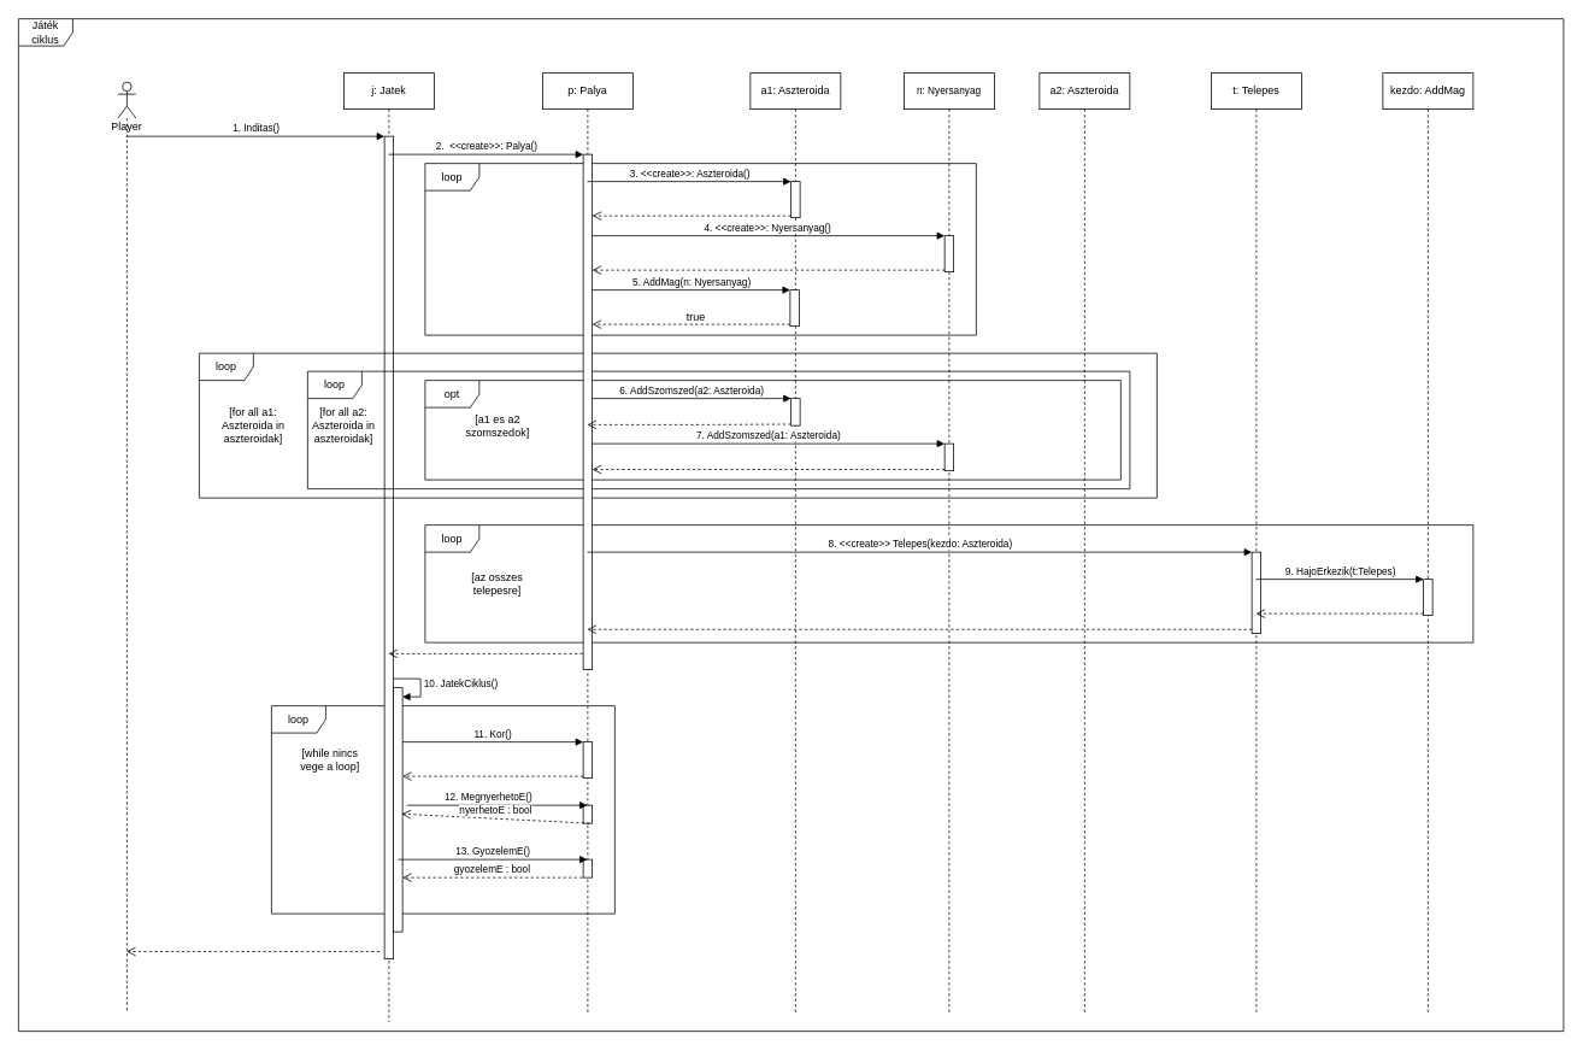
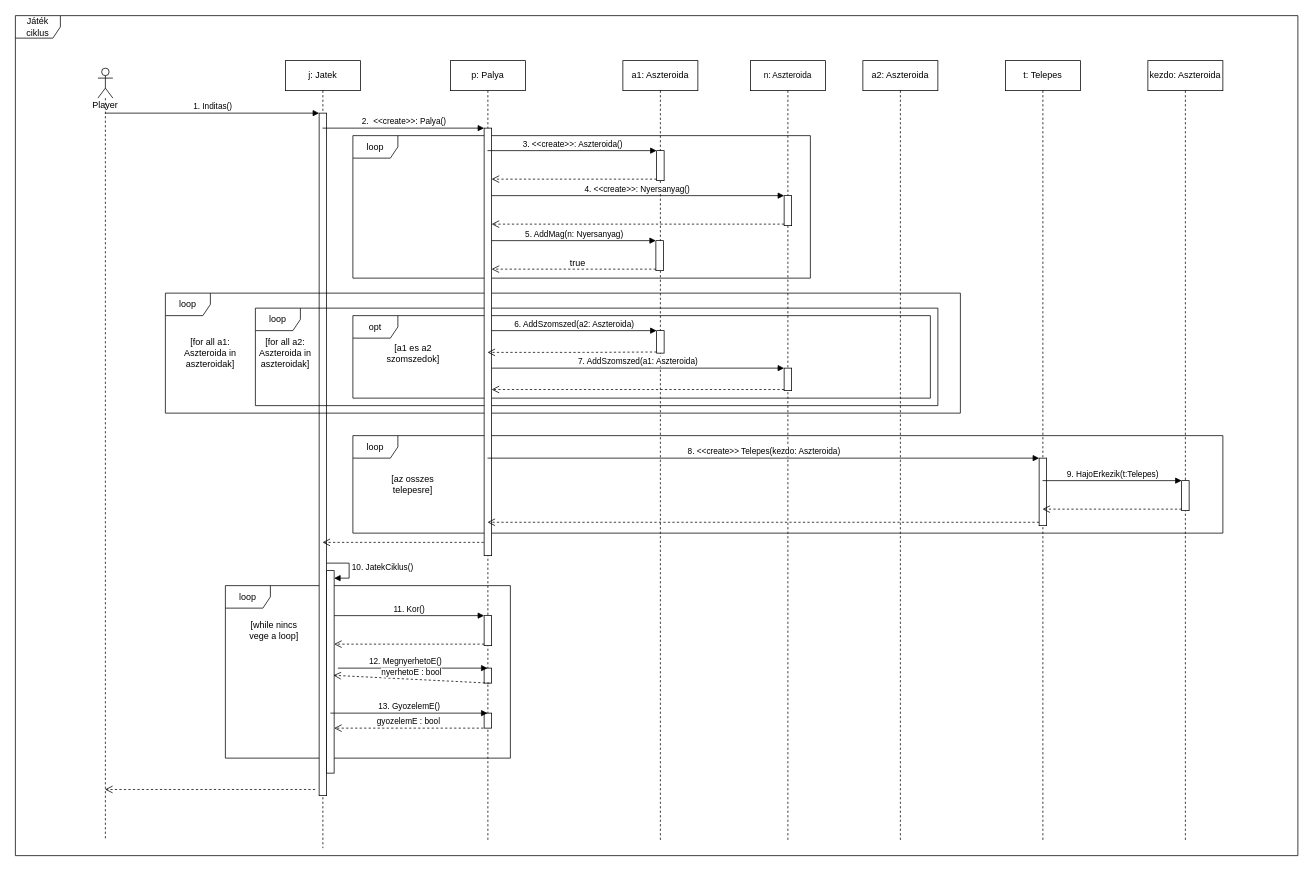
- <mxCell id="35" value="&lt;span style=&quot;font-size: 11px ; background-color: rgb(255 , 255 , 255)&quot;&gt;n: Nyersanyag&lt;/span&gt;" style="shape=umlLifeline;perimeter=lifelinePerimeter;whiteSpace=wrap;html=1;container=1;collapsible=0;recursiveResize=0;outlineConnect=0;" parent="1" vertex="1"><mxGeometry x="1000" y="80" width="100" height="1040" as="geometry" /></mxCell>
+ <mxCell id="35" value="&lt;span style=&quot;font-size: 11px ; background-color: rgb(255 , 255 , 255)&quot;&gt;n: Aszteroida&lt;/span&gt;" style="shape=umlLifeline;perimeter=lifelinePerimeter;whiteSpace=wrap;html=1;container=1;collapsible=0;recursiveResize=0;outlineConnect=0;" parent="1" vertex="1"><mxGeometry x="1000" y="80" width="100" height="1040" as="geometry" /></mxCell>
- <mxCell id="45" value="kezdo: AddMag" style="shape=umlLifeline;perimeter=lifelinePerimeter;whiteSpace=wrap;html=1;container=1;collapsible=0;recursiveResize=0;outlineConnect=0;" parent="1" vertex="1"><mxGeometry x="1530" y="80" width="100" height="1040" as="geometry" /></mxCell>
+ <mxCell id="45" value="kezdo: Aszteroida" style="shape=umlLifeline;perimeter=lifelinePerimeter;whiteSpace=wrap;html=1;container=1;collapsible=0;recursiveResize=0;outlineConnect=0;" parent="1" vertex="1"><mxGeometry x="1530" y="80" width="100" height="1040" as="geometry" /></mxCell>
